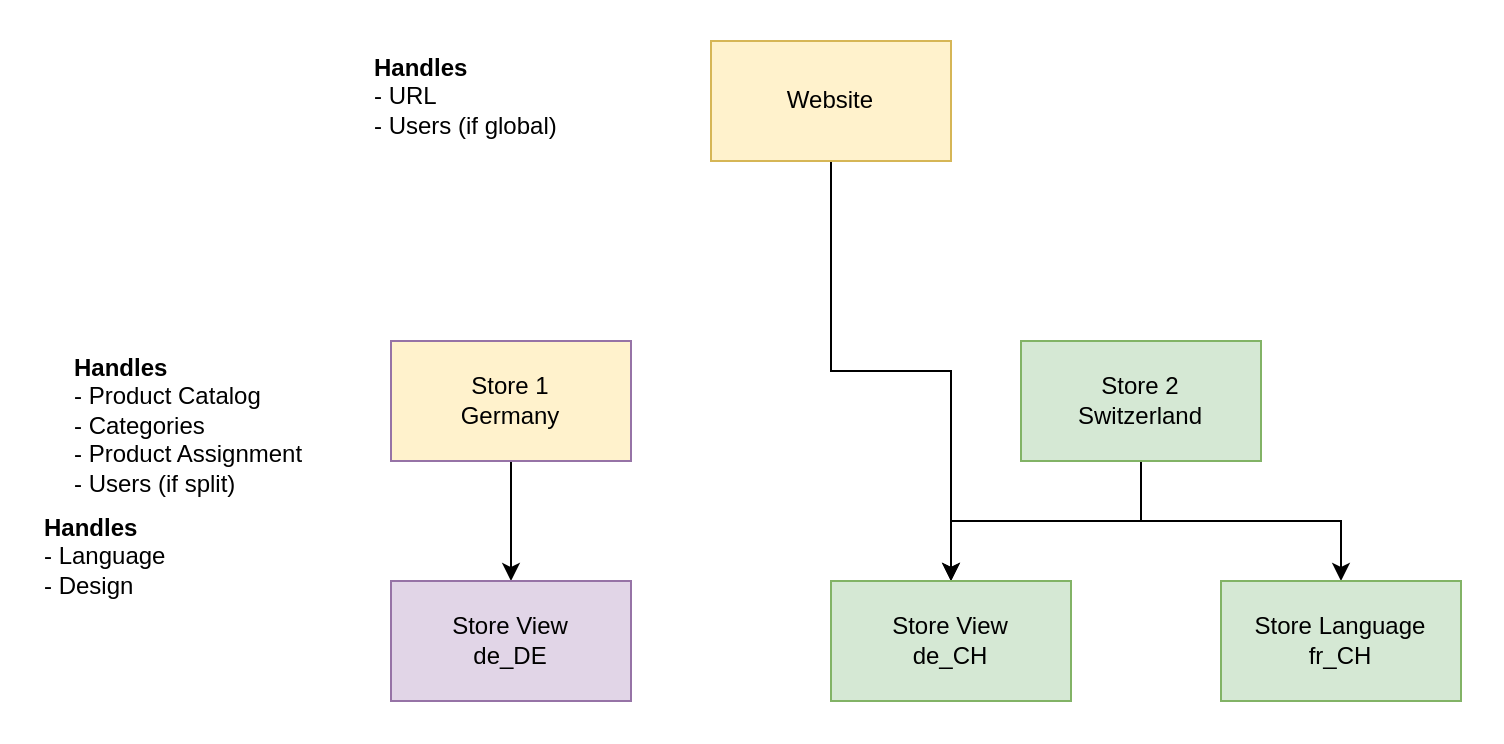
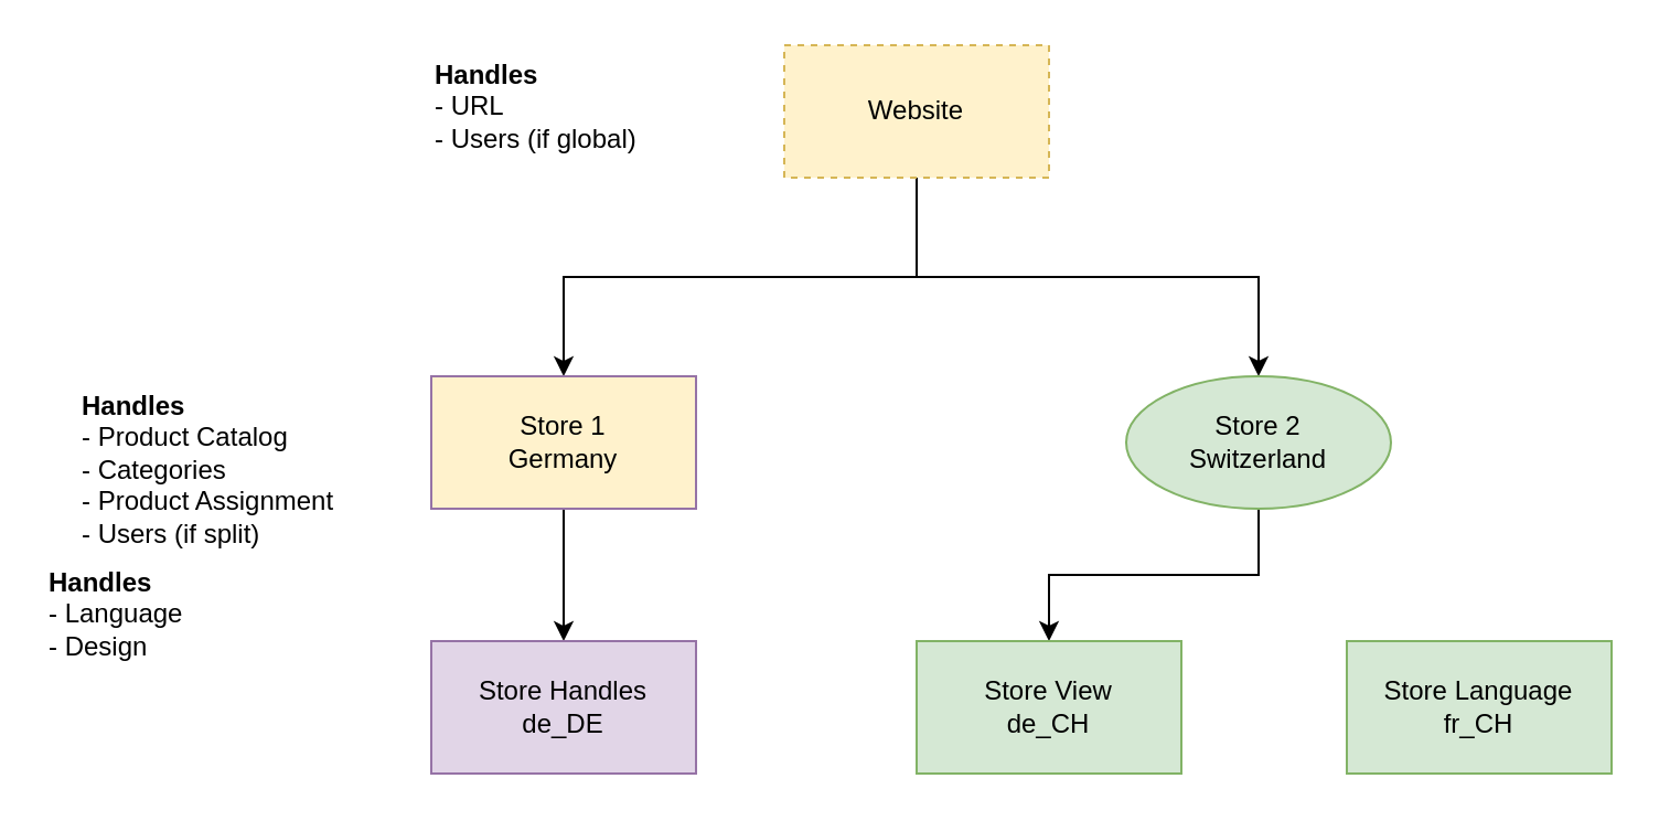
- <mxCell id="4" value="Website" style="rounded=0;whiteSpace=wrap;html=1;fillColor=#fff2cc;strokeColor=#d6b656;" vertex="1" parent="1"><mxGeometry x="355" y="20" width="120" height="60" as="geometry" /></mxCell>
+ <mxCell id="4" value="Website" style="rounded=0;whiteSpace=wrap;html=1;fillColor=#fff2cc;strokeColor=#d6b656;dashed=1;" vertex="1" parent="1"><mxGeometry x="355" y="20" width="120" height="60" as="geometry" /></mxCell>
- <mxCell id="5" value="&lt;b&gt;Handles&lt;/b&gt;&lt;div&gt;- URL&lt;/div&gt;&lt;div&gt;- Users (if global)&lt;/div&gt;" style="text;html=1;align=left;verticalAlign=top;whiteSpace=wrap;rounded=0;" vertex="1" parent="1"><mxGeometry x="185" y="20" width="160" height="70" as="geometry" /></mxCell>
+ <mxCell id="5" value="&lt;b&gt;Handles&lt;/b&gt;&lt;div&gt;- URL&lt;/div&gt;&lt;div&gt;- Users (if global)&lt;/div&gt;" style="text;html=1;align=left;verticalAlign=top;whiteSpace=wrap;rounded=0;" vertex="1" parent="1"><mxGeometry x="195" y="20" width="160" height="70" as="geometry" /></mxCell>
+ <mxCell id="3" style="edgeStyle=orthogonalEdgeStyle;rounded=0;orthogonalLoop=1;jettySize=auto;html=1;exitX=0.5;exitY=1;exitDx=0;exitDy=0;entryX=0.5;entryY=0;entryDx=0;entryDy=0;" edge="1" parent="1" source="4" target="10"><mxGeometry relative="1" as="geometry" /></mxCell>
- <mxCell id="2" style="edgeStyle=orthogonalEdgeStyle;rounded=0;orthogonalLoop=1;jettySize=auto;html=1;exitX=0.5;exitY=1;exitDx=0;exitDy=0;" edge="1" parent="1" source="4" target="13"><mxGeometry relative="1" as="geometry" /></mxCell>
+ <mxCell id="2" style="edgeStyle=orthogonalEdgeStyle;rounded=0;orthogonalLoop=1;jettySize=auto;html=1;exitX=0.5;exitY=1;exitDx=0;exitDy=0;entryX=0.5;entryY=0;entryDx=0;entryDy=0;" edge="1" parent="1" source="4" target="7"><mxGeometry relative="1" as="geometry" /></mxCell>
- <mxCell id="10" value="Store 2&lt;div&gt;Switzerland&lt;/div&gt;" style="rounded=0;whiteSpace=wrap;html=1;fillColor=#d5e8d4;strokeColor=#82b366;" vertex="1" parent="1"><mxGeometry x="510" y="170" width="120" height="60" as="geometry" /></mxCell>
+ <mxCell id="10" value="Store 2&lt;div&gt;Switzerland&lt;/div&gt;" style="ellipse;whiteSpace=wrap;html=1;fillColor=#d5e8d4;strokeColor=#82b366;" vertex="1" parent="1"><mxGeometry x="510" y="170" width="120" height="60" as="geometry" /></mxCell>
- <mxCell id="9" style="edgeStyle=orthogonalEdgeStyle;rounded=0;orthogonalLoop=1;jettySize=auto;html=1;exitX=0.5;exitY=1;exitDx=0;exitDy=0;entryX=0.5;entryY=0;entryDx=0;entryDy=0;" edge="1" parent="1" source="10" target="14"><mxGeometry relative="1" as="geometry" /></mxCell>
- <mxCell id="12" value="Store View&lt;div&gt;de_DE&lt;/div&gt;" style="rounded=0;whiteSpace=wrap;html=1;fillColor=#e1d5e7;strokeColor=#9673a6;" vertex="1" parent="1"><mxGeometry x="195" y="290" width="120" height="60" as="geometry" /></mxCell>
+ <mxCell id="12" value="Store Handles&lt;div&gt;de_DE&lt;/div&gt;" style="rounded=0;whiteSpace=wrap;html=1;fillColor=#e1d5e7;strokeColor=#9673a6;" vertex="1" parent="1"><mxGeometry x="195" y="290" width="120" height="60" as="geometry" /></mxCell>
